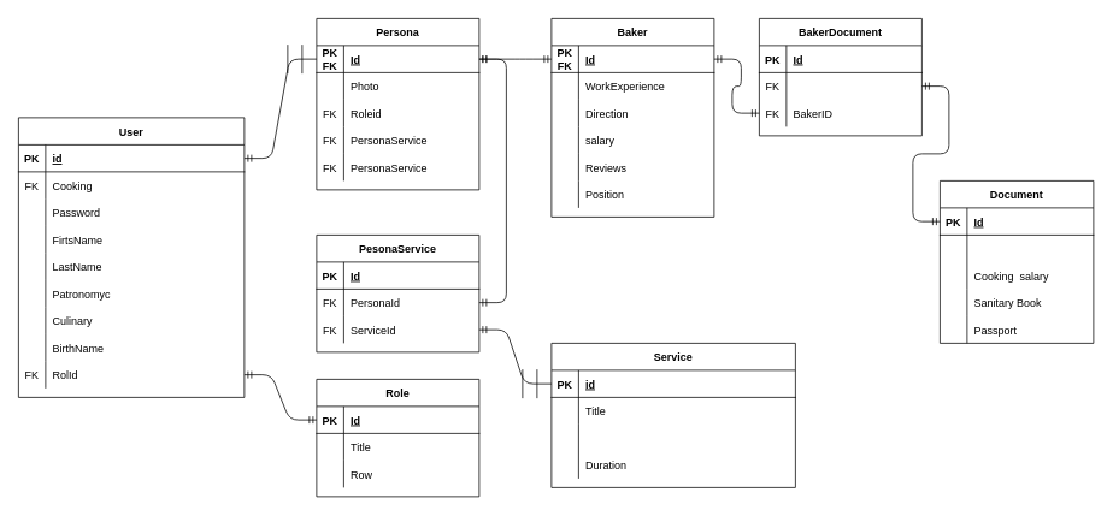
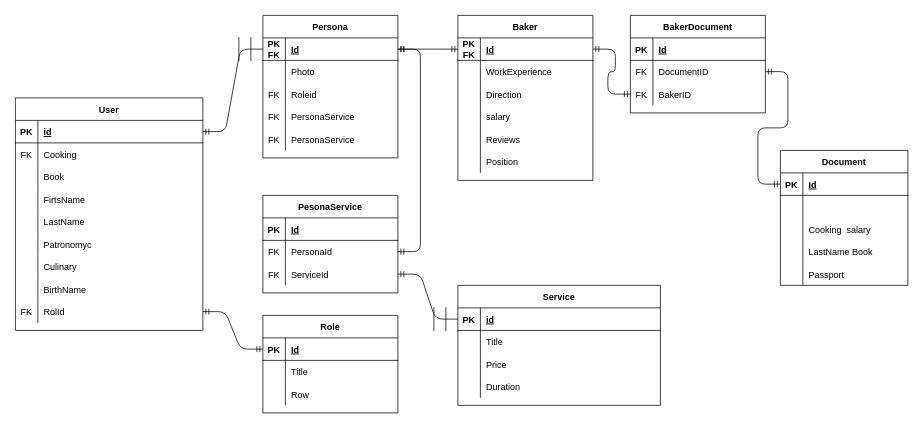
+ <mxCell id="125" value="DocumentID" style="shape=partialRectangle;connectable=0;fillColor=none;top=0;left=0;bottom=0;right=0;align=left;spacingLeft=6;overflow=hidden;" parent="123" vertex="1"><mxGeometry x="30" width="150" height="30" as="geometry" /></mxCell>
- <mxCell id="11" value="Password" style="shape=partialRectangle;overflow=hidden;connectable=0;fillColor=none;top=0;left=0;bottom=0;right=0;align=left;spacingLeft=6;" parent="9" vertex="1"><mxGeometry x="30" width="220" height="30" as="geometry" /></mxCell>
+ <mxCell id="11" value="Book" style="shape=partialRectangle;overflow=hidden;connectable=0;fillColor=none;top=0;left=0;bottom=0;right=0;align=left;spacingLeft=6;" parent="9" vertex="1"><mxGeometry x="30" width="220" height="30" as="geometry" /></mxCell>
- <mxCell id="114" value="Sanitary Book" style="shape=partialRectangle;connectable=0;fillColor=none;top=0;left=0;bottom=0;right=0;align=left;spacingLeft=6;overflow=hidden;" parent="112" vertex="1"><mxGeometry x="30" width="140" height="30" as="geometry" /></mxCell>
+ <mxCell id="114" value="LastName Book" style="shape=partialRectangle;connectable=0;fillColor=none;top=0;left=0;bottom=0;right=0;align=left;spacingLeft=6;overflow=hidden;" parent="112" vertex="1"><mxGeometry x="30" width="140" height="30" as="geometry" /></mxCell>
+ <mxCell id="78" value="Price" style="shape=partialRectangle;overflow=hidden;connectable=0;fillColor=none;top=0;left=0;bottom=0;right=0;align=left;spacingLeft=6;" parent="76" vertex="1"><mxGeometry x="30" width="240" height="30" as="geometry" /></mxCell>
